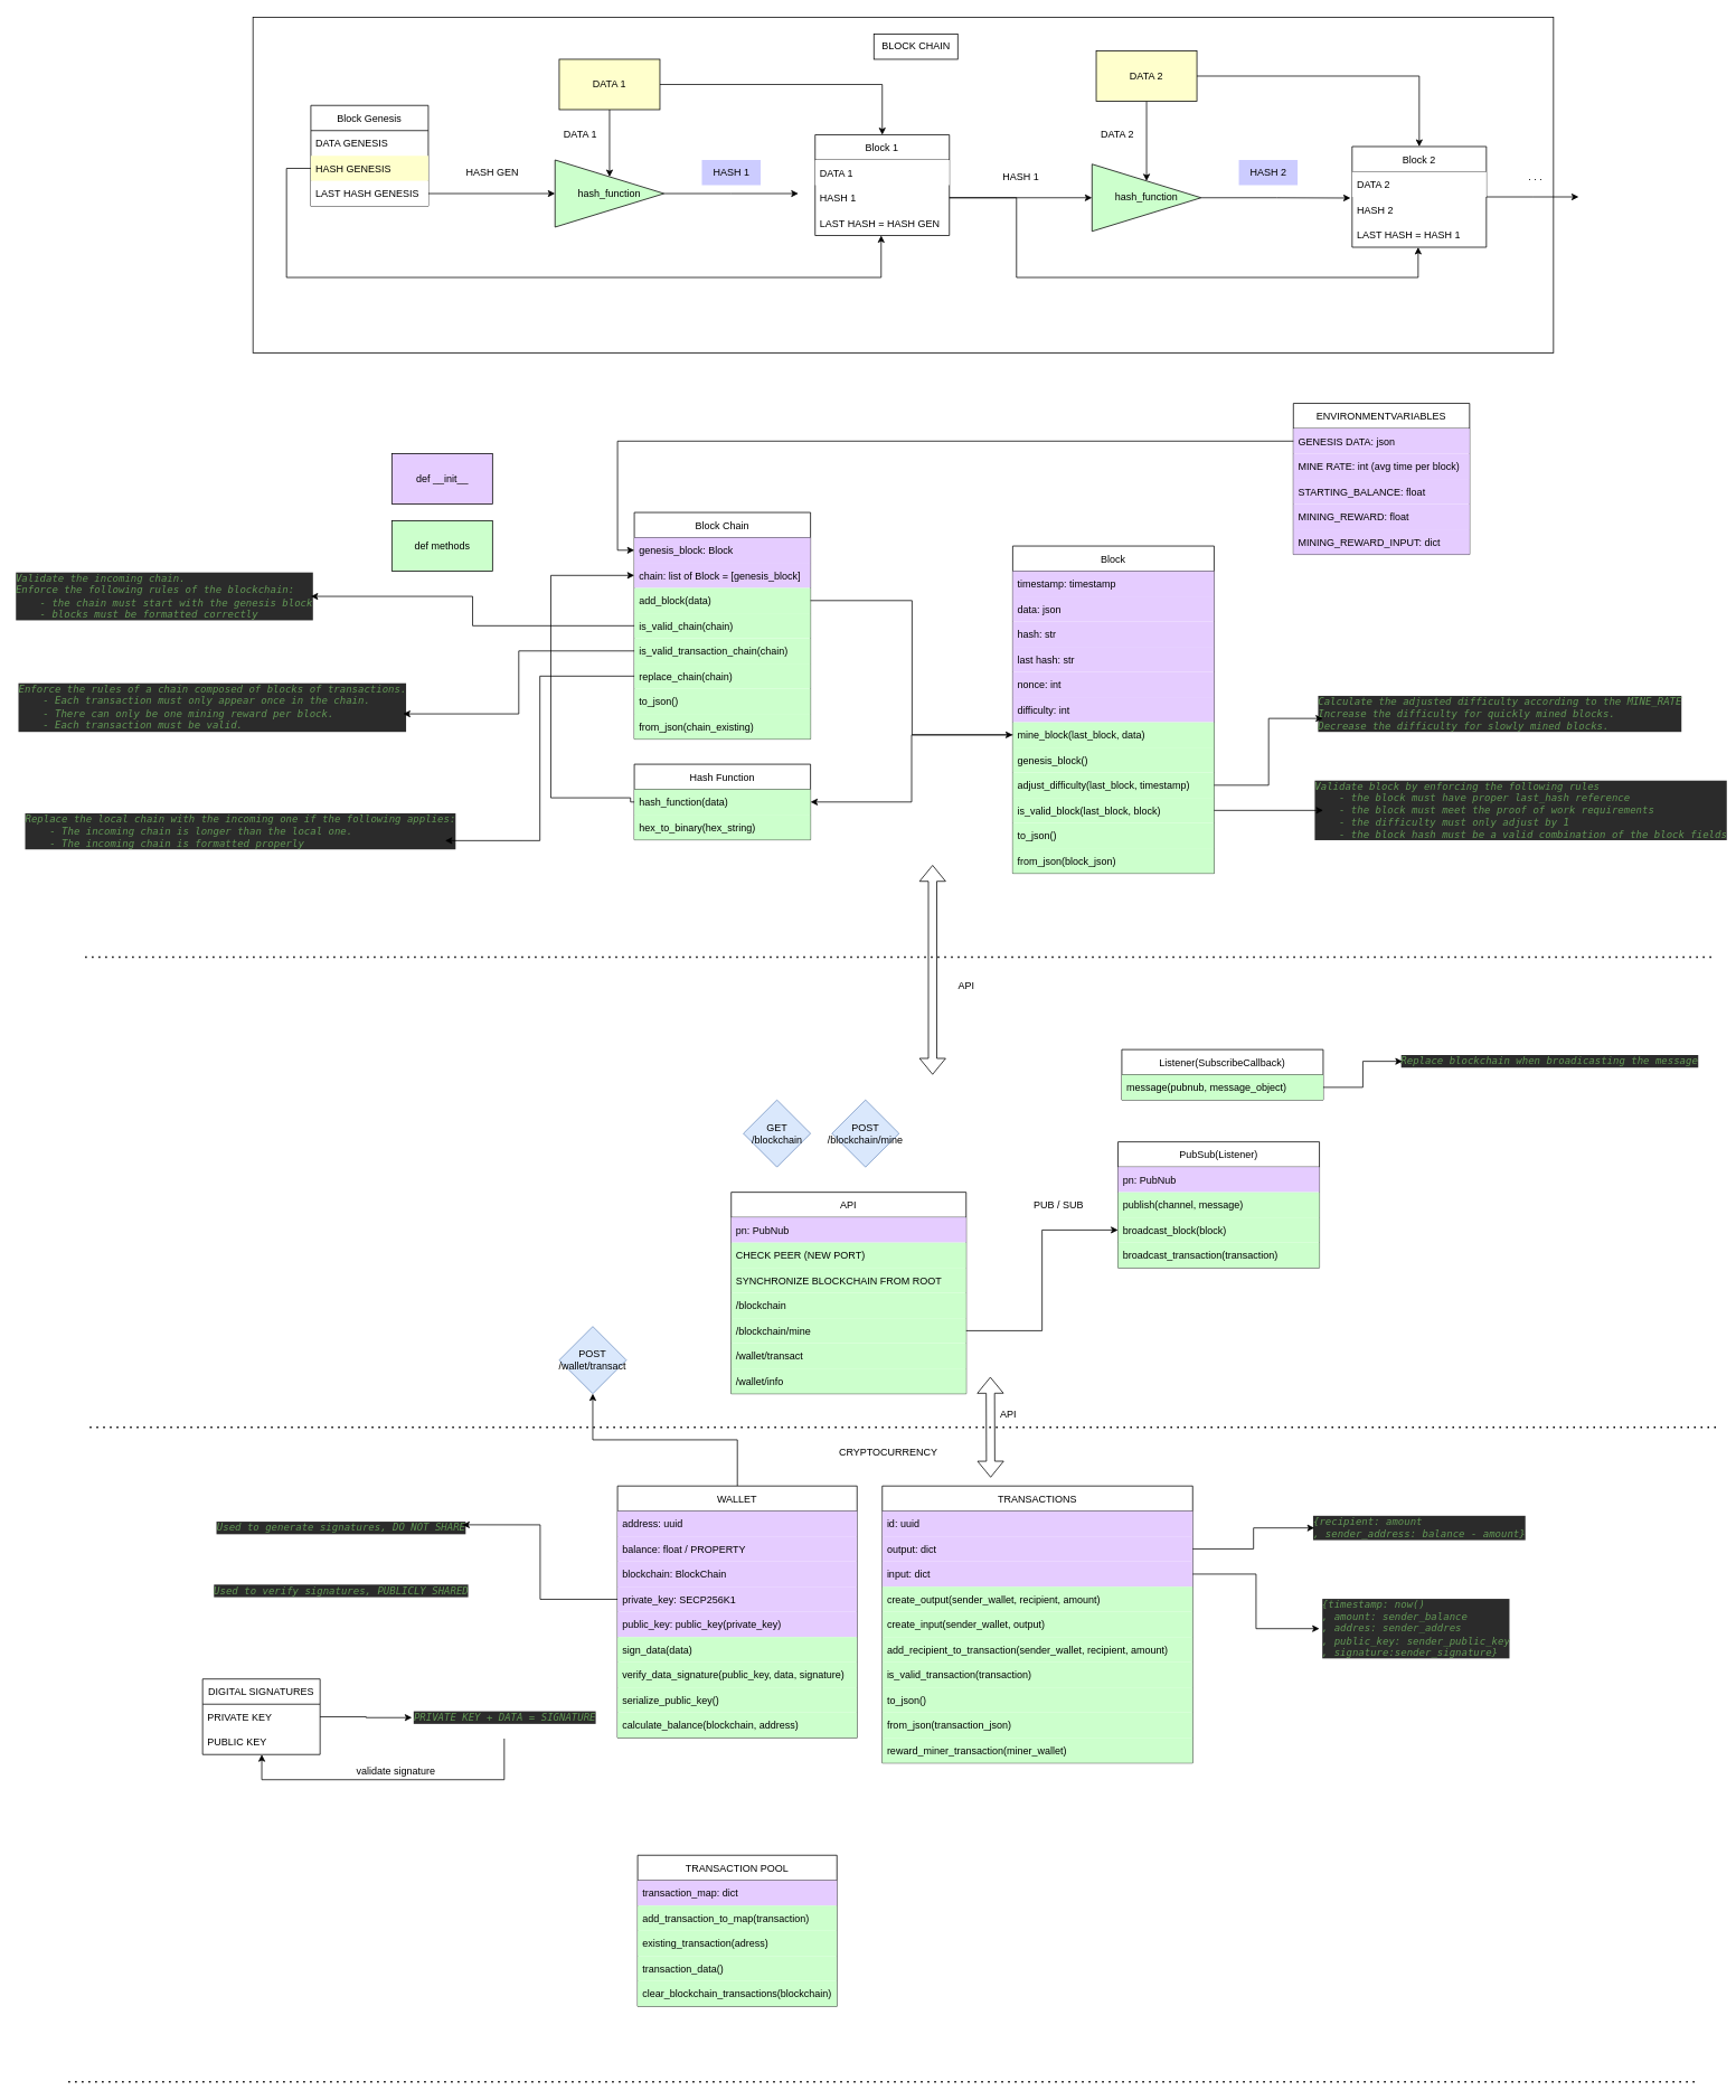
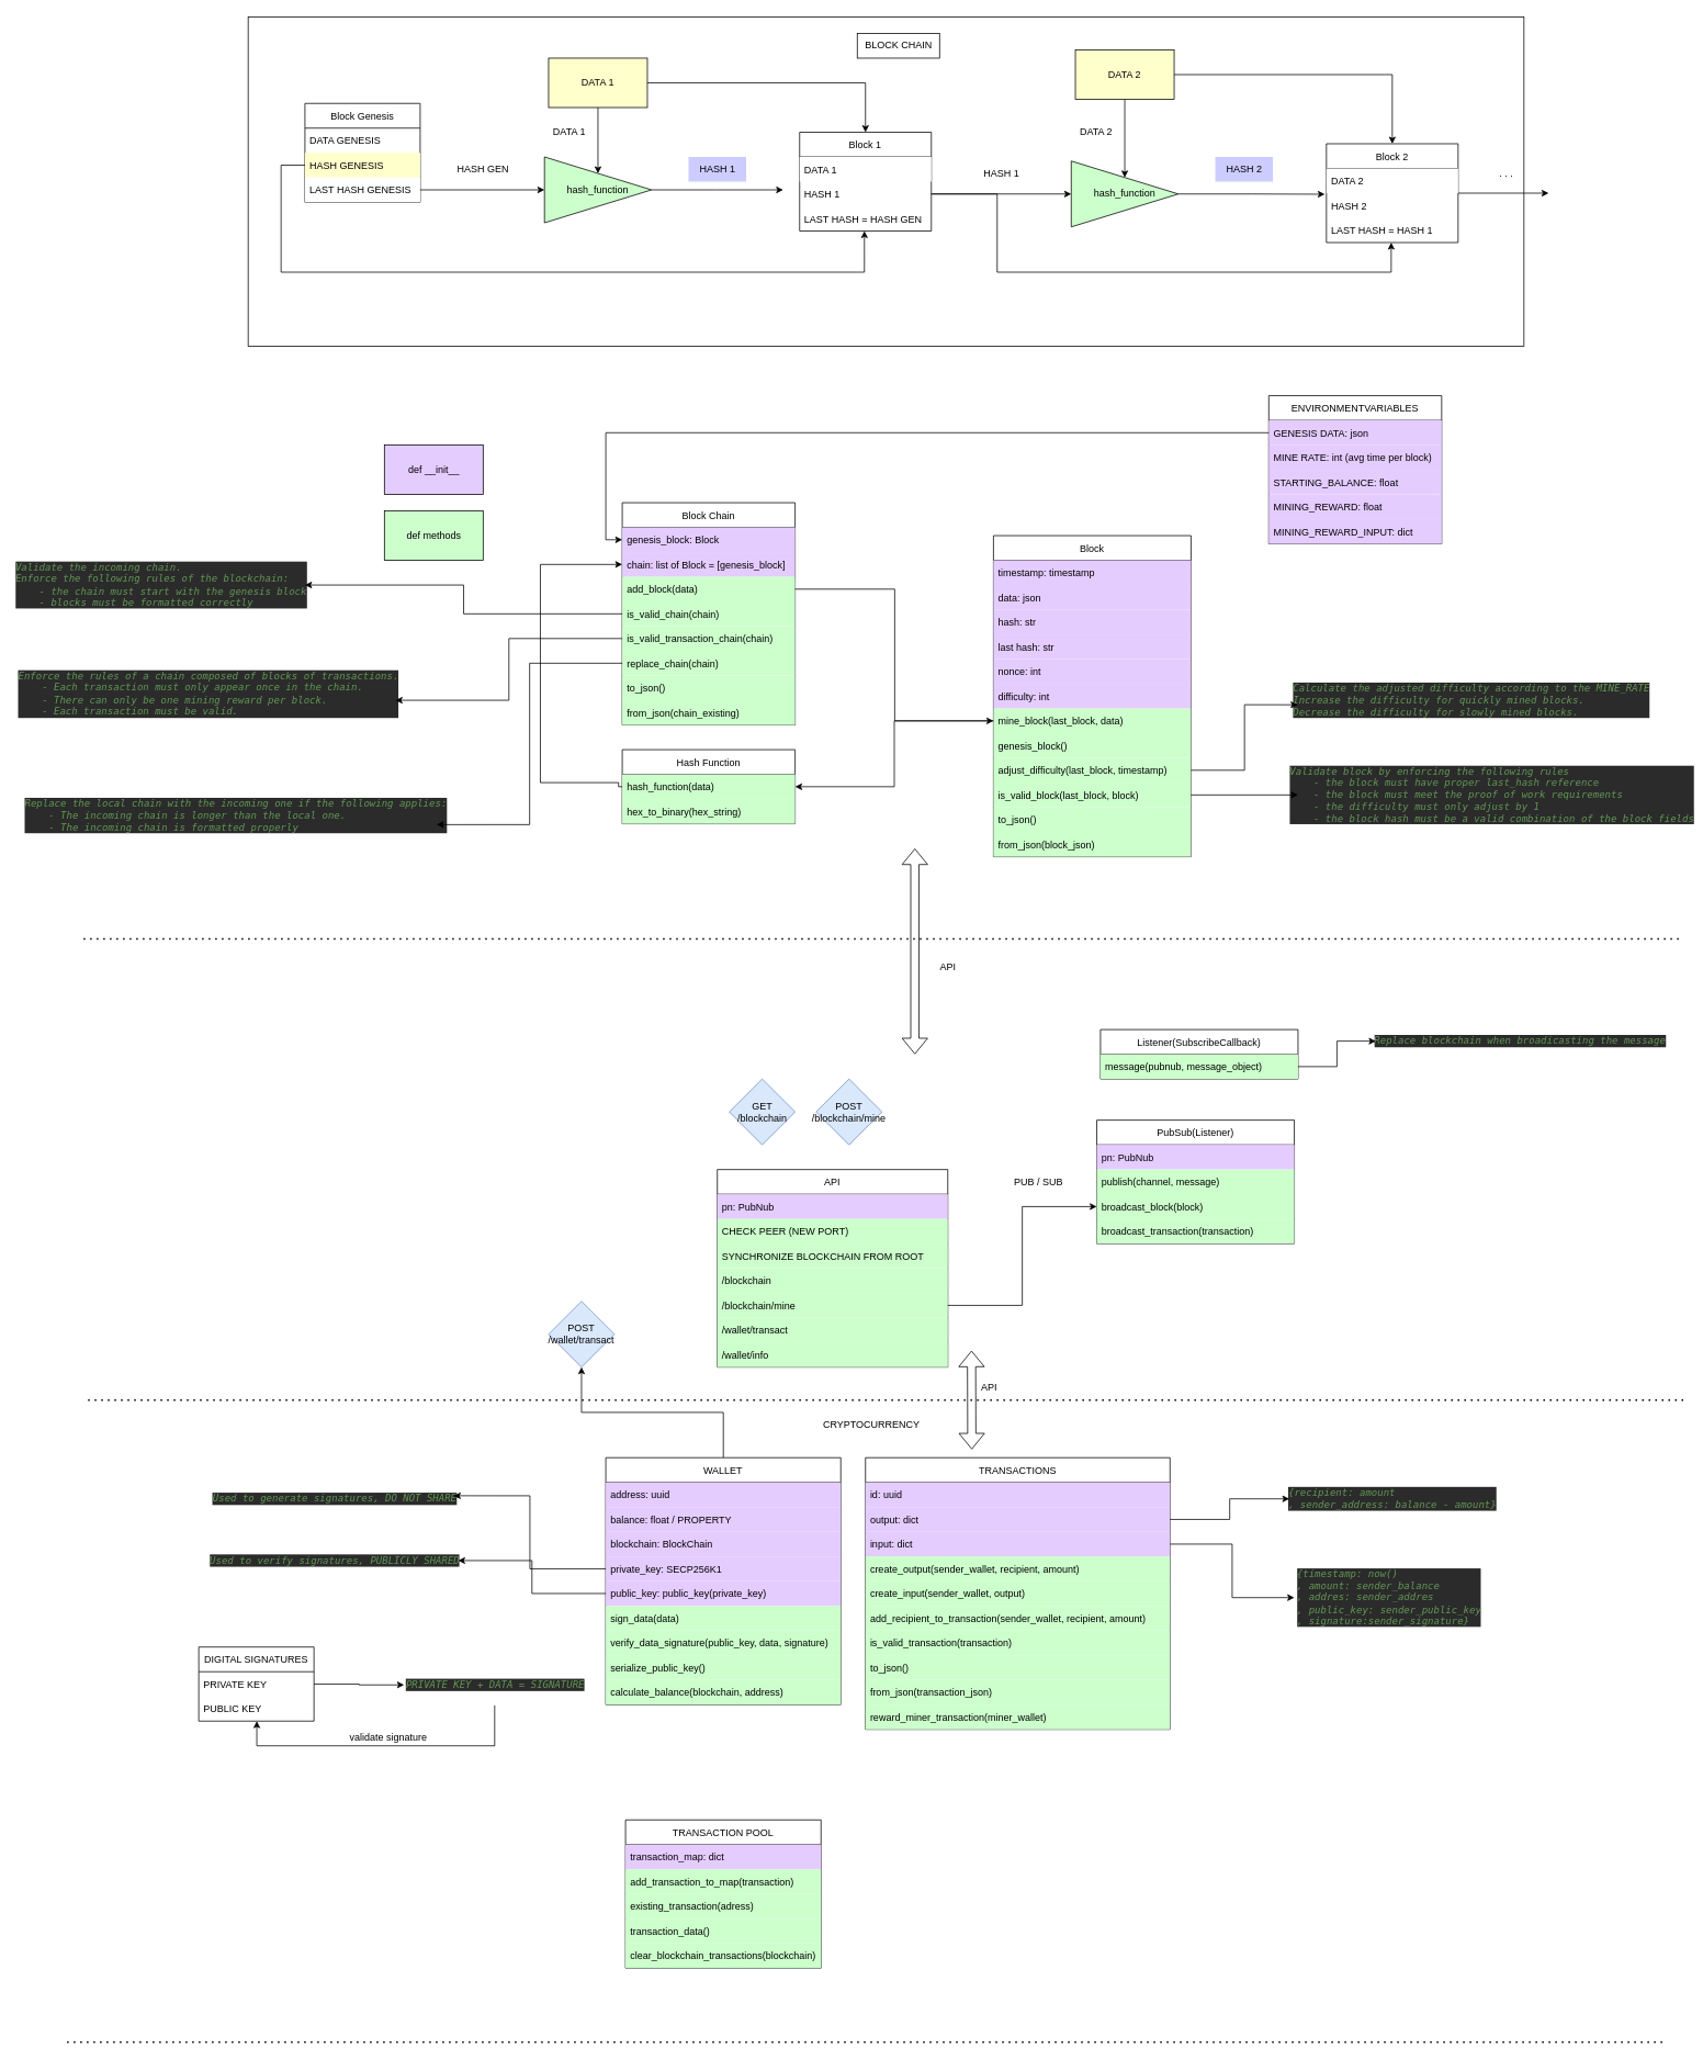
+ <mxCell id="129" style="edgeStyle=orthogonalEdgeStyle;rounded=0;orthogonalLoop=1;jettySize=auto;html=1;" parent="1" source="112" target="120" edge="1"><mxGeometry relative="1" as="geometry" /></mxCell>
